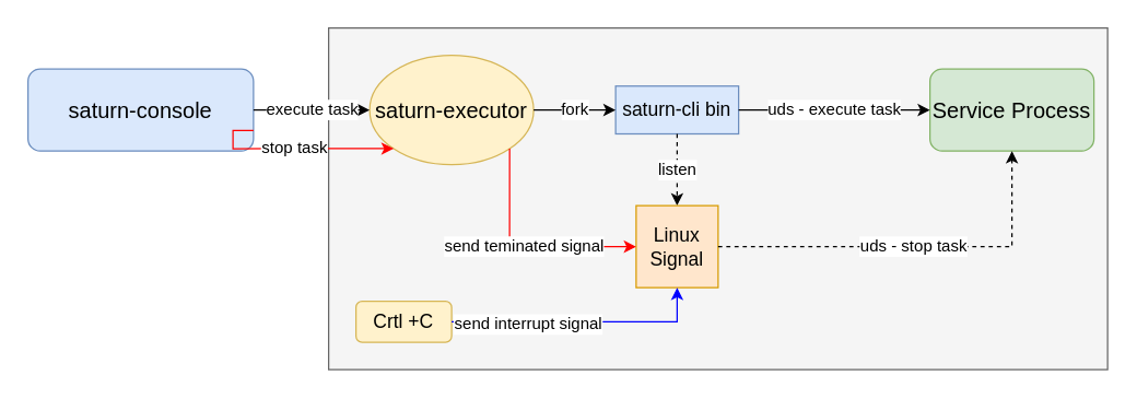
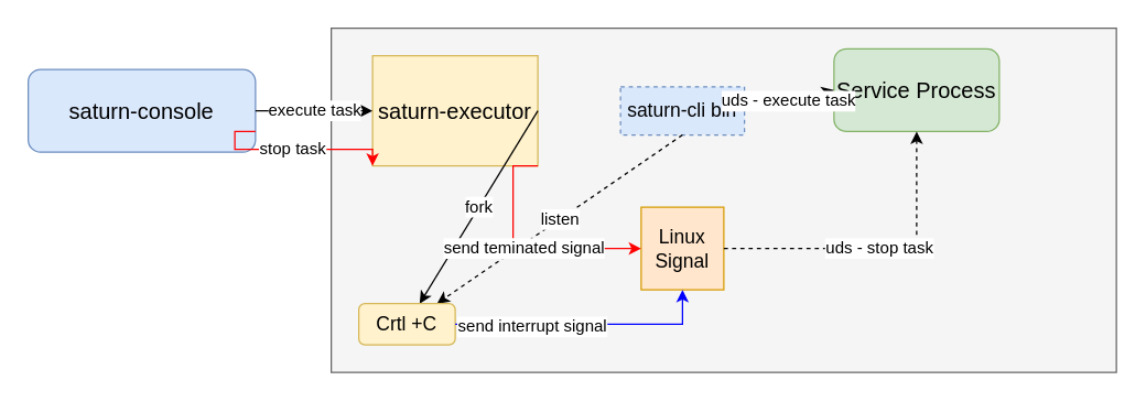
- <mxCell id="4" value="&lt;font style=&quot;font-size: 16px;&quot;&gt;saturn-executor&lt;/font&gt;" style="ellipse;whiteSpace=wrap;html=1;fillColor=#fff2cc;strokeColor=#d6b656;" vertex="1" parent="1"><mxGeometry x="270" y="40" width="120" height="80" as="geometry" /></mxCell>
+ <mxCell id="4" value="&lt;font style=&quot;font-size: 16px;&quot;&gt;saturn-executor&lt;/font&gt;" style="whiteSpace=wrap;html=1;fillColor=#fff2cc;strokeColor=#d6b656;rounded=0;" vertex="1" parent="1"><mxGeometry x="270" y="40" width="120" height="80" as="geometry" /></mxCell>
- <mxCell id="8" value="&lt;font style=&quot;font-size: 12px;&quot;&gt;fork&lt;/font&gt;" style="endArrow=classic;html=1;rounded=0;exitX=1;exitY=0.5;exitDx=0;exitDy=0;entryX=0;entryY=0.5;entryDx=0;entryDy=0;" edge="1" parent="1" source="4" target="7"><mxGeometry width="50" height="50" relative="1" as="geometry"><mxPoint x="400" y="140" as="sourcePoint" /><mxPoint x="450" y="90" as="targetPoint" /></mxGeometry></mxCell>
+ <mxCell id="8" value="&lt;font style=&quot;font-size: 12px;&quot;&gt;fork&lt;/font&gt;" style="endArrow=classic;html=1;rounded=0;exitX=1;exitY=0.5;exitDx=0;exitDy=0;" edge="1" parent="1" source="4" target="15"><mxGeometry width="50" height="50" relative="1" as="geometry"><mxPoint x="400" y="140" as="sourcePoint" /><mxPoint x="450" y="90" as="targetPoint" /></mxGeometry></mxCell>
- <mxCell id="7" value="&lt;font style=&quot;font-size: 14px;&quot;&gt;saturn-cli bin&lt;/font&gt;" style="rounded=0;whiteSpace=wrap;html=1;fillColor=#dae8fc;strokeColor=#6c8ebf;" vertex="1" parent="1"><mxGeometry x="450" y="62.5" width="90" height="35" as="geometry" /></mxCell>
+ <mxCell id="7" value="&lt;font style=&quot;font-size: 14px;&quot;&gt;saturn-cli bin&lt;/font&gt;" style="rounded=0;whiteSpace=wrap;html=1;fillColor=#dae8fc;strokeColor=#6c8ebf;dashed=1;" vertex="1" parent="1"><mxGeometry x="450" y="62.5" width="90" height="35" as="geometry" /></mxCell>
- <mxCell id="5" value="&lt;font style=&quot;font-size: 16px;&quot;&gt;Service Process&lt;/font&gt;" style="rounded=1;whiteSpace=wrap;html=1;fillColor=#d5e8d4;strokeColor=#82b366;" vertex="1" parent="1"><mxGeometry x="680" y="50" width="120" height="60" as="geometry" /></mxCell>
+ <mxCell id="5" value="&lt;font style=&quot;font-size: 16px;&quot;&gt;Service Process&lt;/font&gt;" style="rounded=1;whiteSpace=wrap;html=1;fillColor=#d5e8d4;strokeColor=#82b366;" vertex="1" parent="1"><mxGeometry x="605" y="35" width="120" height="60" as="geometry" /></mxCell>
- <mxCell id="10" value="&lt;font style=&quot;font-size: 12px;&quot;&gt;listen&lt;/font&gt;" style="endArrow=classic;html=1;rounded=0;exitX=0.5;exitY=1;exitDx=0;exitDy=0;entryX=0.5;entryY=0;entryDx=0;entryDy=0;dashed=1;" edge="1" parent="1" source="7" target="11"><mxGeometry width="50" height="50" relative="1" as="geometry"><mxPoint x="490" y="190" as="sourcePoint" /><mxPoint x="540" y="140" as="targetPoint" /></mxGeometry></mxCell>
+ <mxCell id="10" value="&lt;font style=&quot;font-size: 12px;&quot;&gt;listen&lt;/font&gt;" style="endArrow=classic;html=1;rounded=0;exitX=0.5;exitY=1;exitDx=0;exitDy=0;dashed=1;" edge="1" parent="1" source="7" target="15"><mxGeometry width="50" height="50" relative="1" as="geometry"><mxPoint x="490" y="190" as="sourcePoint" /><mxPoint x="540" y="140" as="targetPoint" /></mxGeometry></mxCell>
